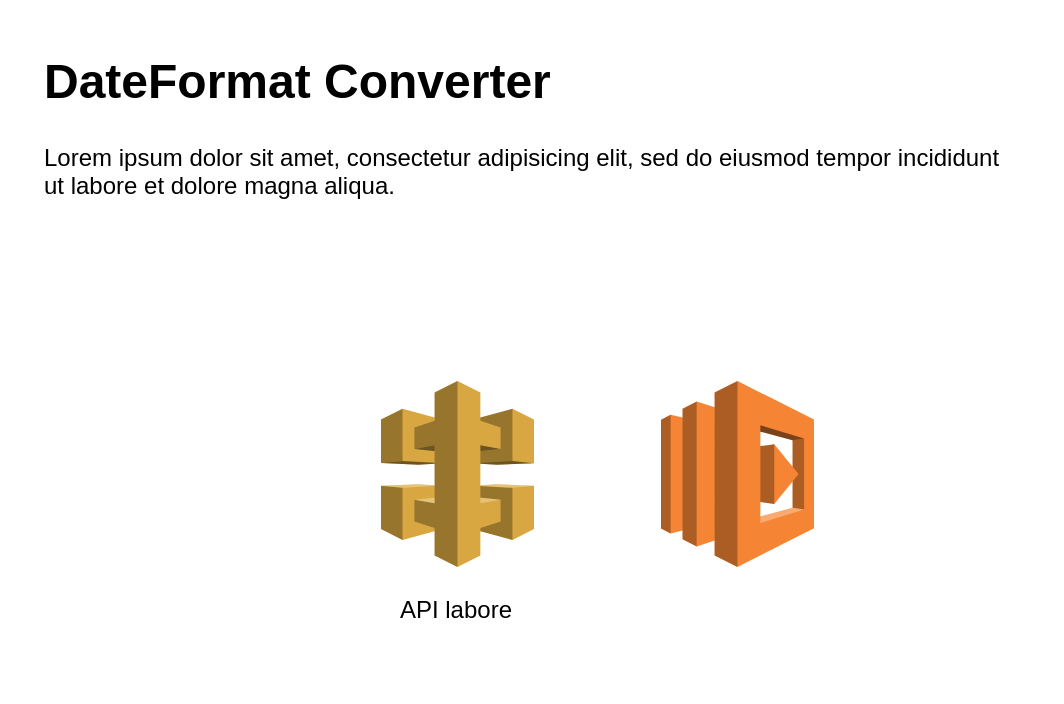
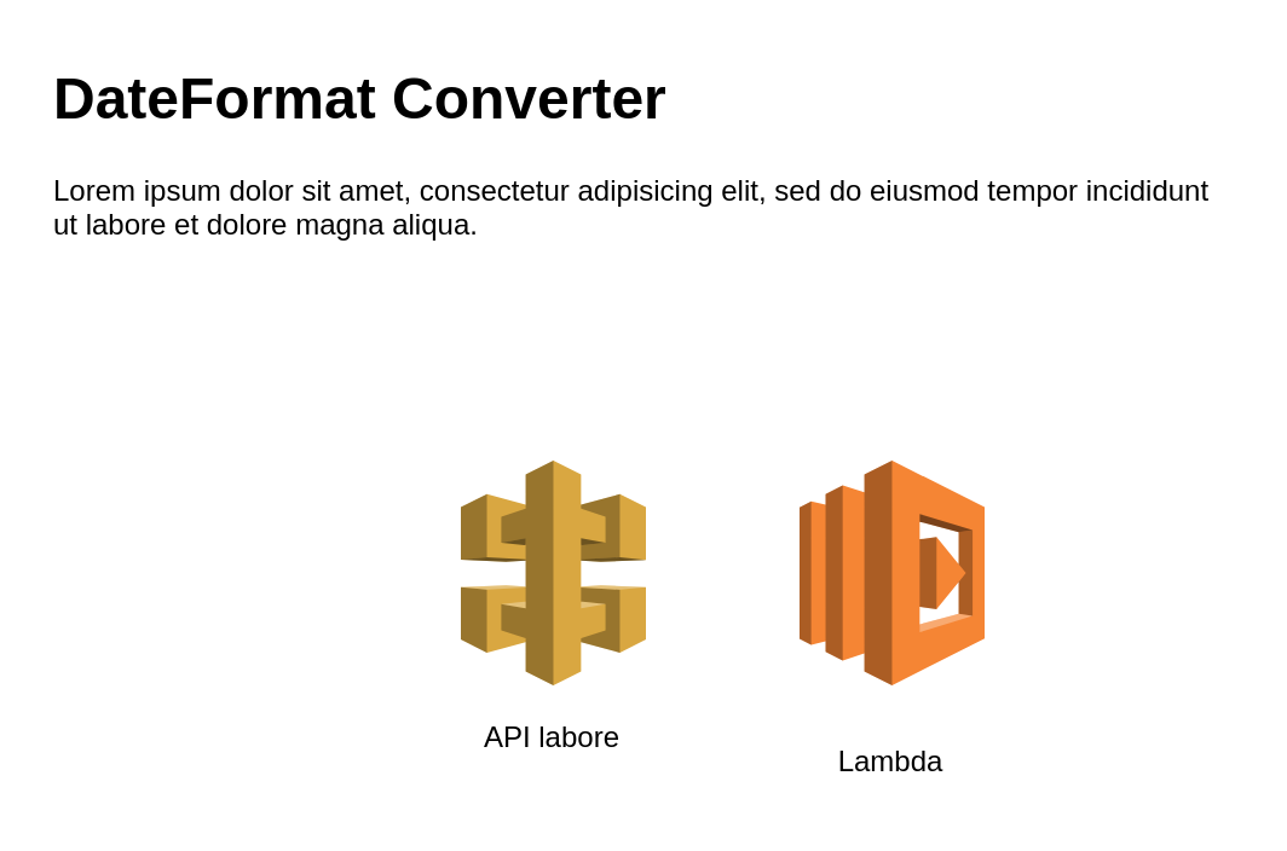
+ <mxCell id="5" value="Lambda" style="text;html=1;align=center;verticalAlign=middle;whiteSpace=wrap;rounded=0;" vertex="1" parent="1"><mxGeometry x="338.25" y="300" width="60" height="30" as="geometry" /></mxCell>
